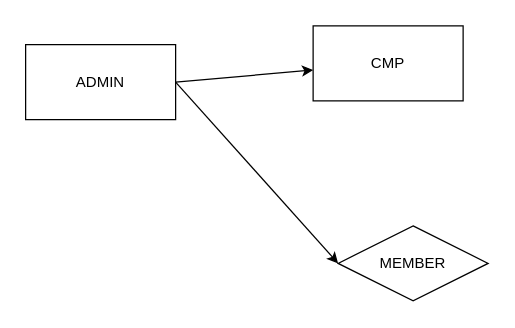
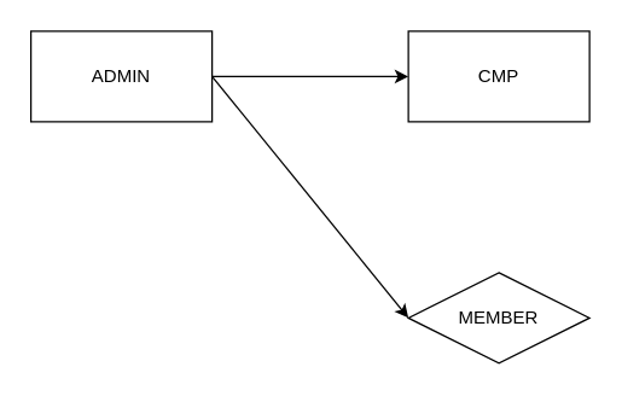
- <mxCell id="5" value="CMP" style="rounded=0;whiteSpace=wrap;html=1;" vertex="1" parent="1"><mxGeometry x="250" y="20" width="120" height="60" as="geometry" /></mxCell>
+ <mxCell id="5" value="CMP" style="rounded=0;whiteSpace=wrap;html=1;" vertex="1" parent="1"><mxGeometry x="270" y="20" width="120" height="60" as="geometry" /></mxCell>
- <mxCell id="4" value="ADMIN" style="rounded=0;whiteSpace=wrap;html=1;" vertex="1" parent="1"><mxGeometry x="20" y="35" width="120" height="60" as="geometry" /></mxCell>
+ <mxCell id="4" value="ADMIN" style="rounded=0;whiteSpace=wrap;html=1;" vertex="1" parent="1"><mxGeometry x="20" y="20" width="120" height="60" as="geometry" /></mxCell>
